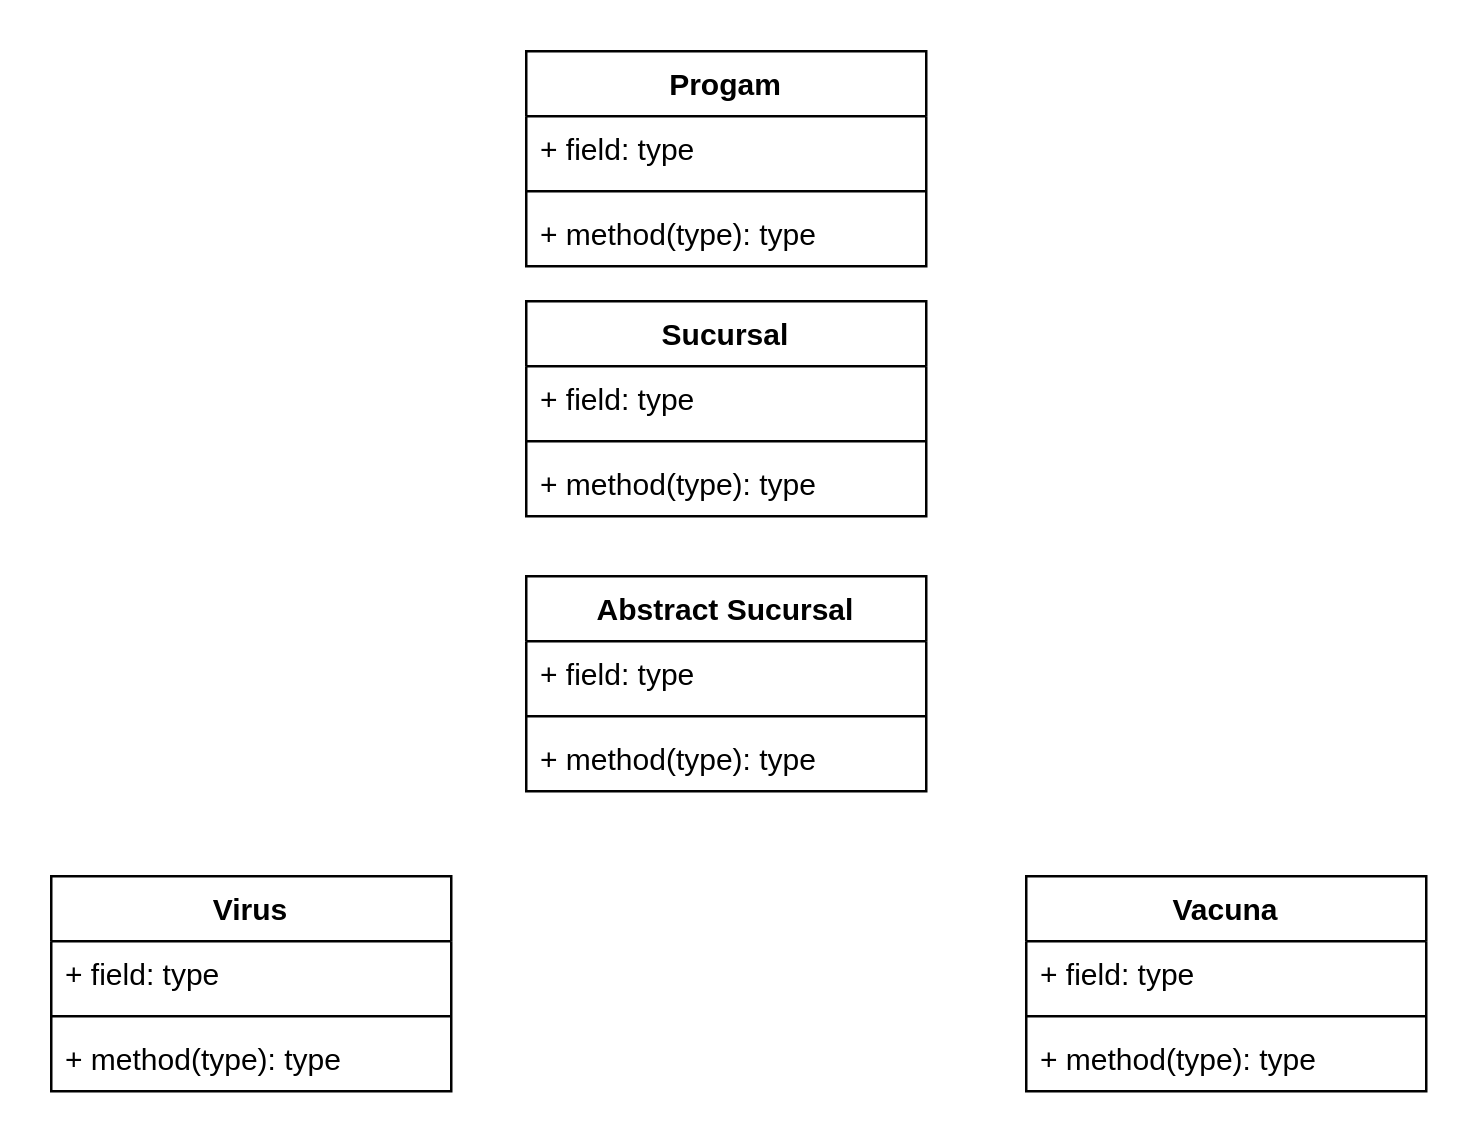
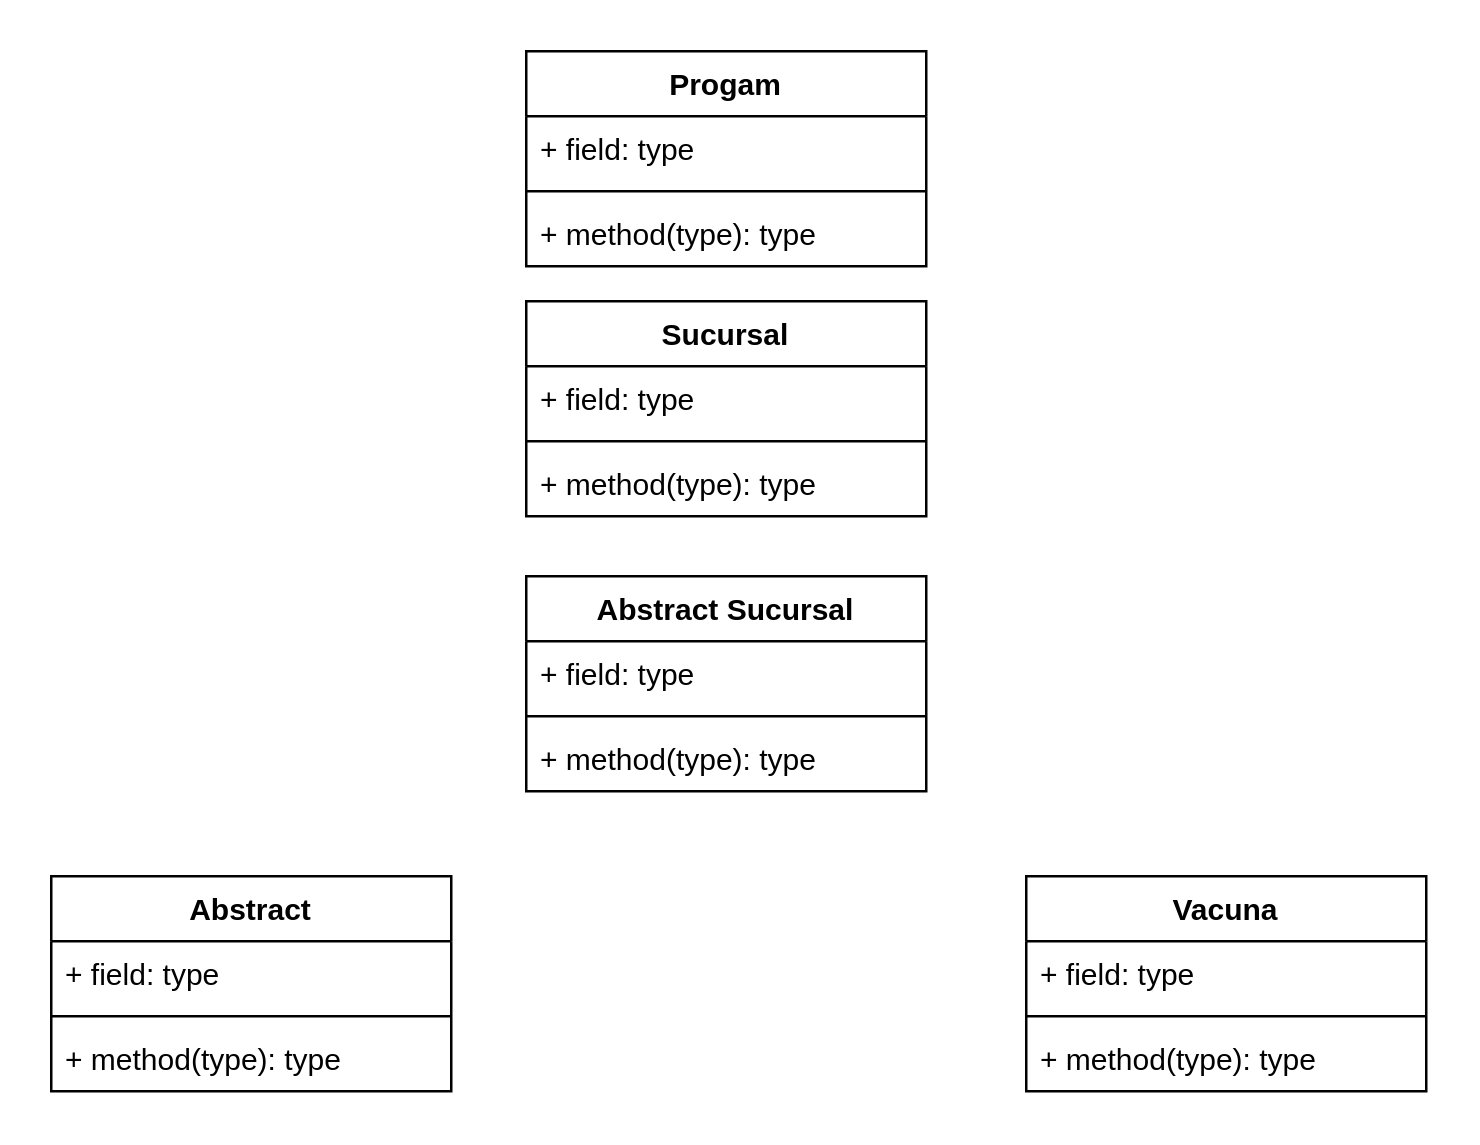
- <mxCell id="14" value="Virus" style="swimlane;fontStyle=1;align=center;verticalAlign=top;childLayout=stackLayout;horizontal=1;startSize=26;horizontalStack=0;resizeParent=1;resizeParentMax=0;resizeLast=0;collapsible=1;marginBottom=0;whiteSpace=wrap;html=1;" vertex="1" parent="1"><mxGeometry x="20" y="350" width="160" height="86" as="geometry" /></mxCell>
+ <mxCell id="14" value="Abstract" style="swimlane;fontStyle=1;align=center;verticalAlign=top;childLayout=stackLayout;horizontal=1;startSize=26;horizontalStack=0;resizeParent=1;resizeParentMax=0;resizeLast=0;collapsible=1;marginBottom=0;whiteSpace=wrap;html=1;" vertex="1" parent="1"><mxGeometry x="20" y="350" width="160" height="86" as="geometry" /></mxCell>
